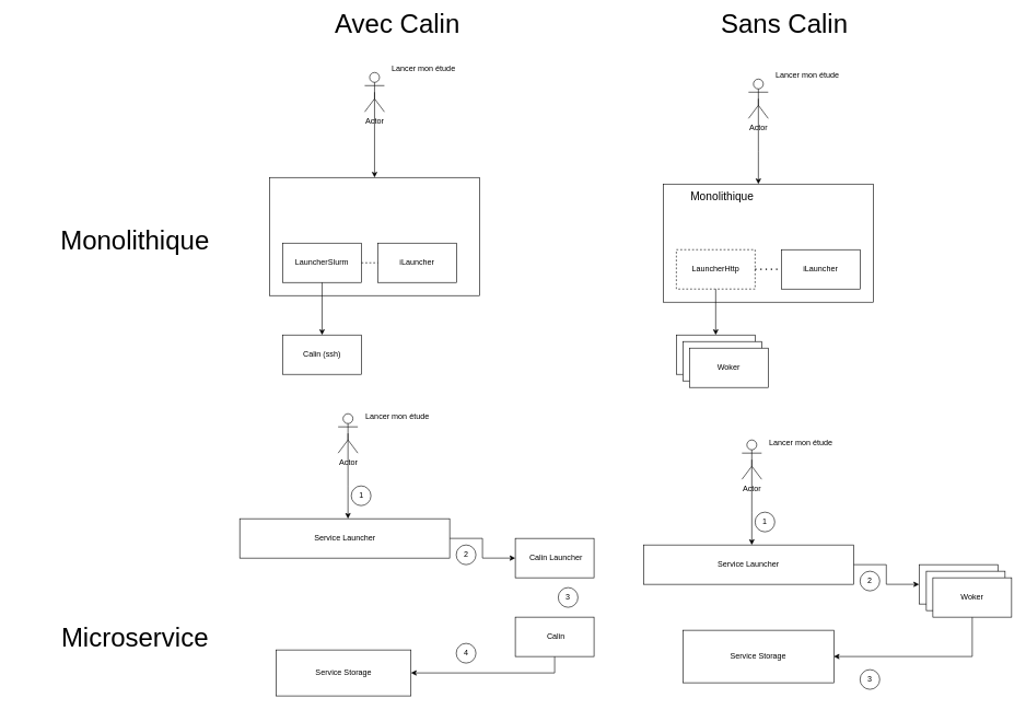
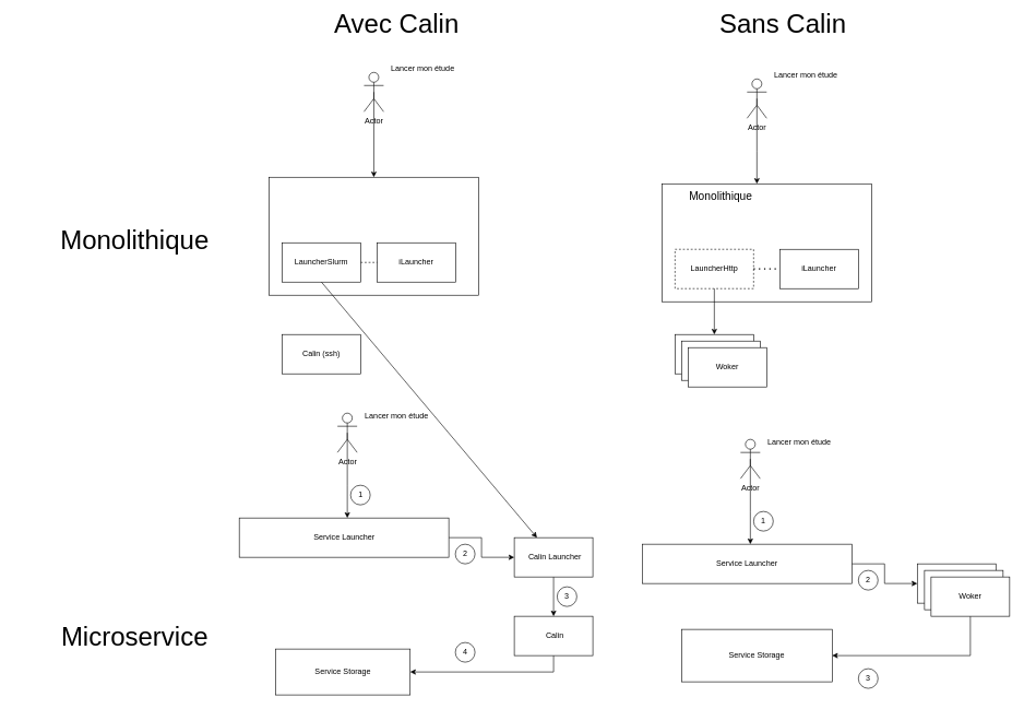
- <mxCell id="5" value="" style="endArrow=classic;html=1;exitX=0.5;exitY=1;exitDx=0;exitDy=0;entryX=0.5;entryY=0;entryDx=0;entryDy=0;" parent="1" source="3" target="4" edge="1"><mxGeometry width="50" height="50" relative="1" as="geometry"><mxPoint x="530" y="450" as="sourcePoint" /><mxPoint x="580" y="400" as="targetPoint" /></mxGeometry></mxCell>
+ <mxCell id="5" value="" style="endArrow=classic;html=1;exitX=0.5;exitY=1;exitDx=0;exitDy=0;" parent="1" source="3" target="45" edge="1"><mxGeometry width="50" height="50" relative="1" as="geometry"><mxPoint x="530" y="450" as="sourcePoint" /><mxPoint x="580" y="400" as="targetPoint" /></mxGeometry></mxCell>
+ <mxCell id="44" style="edgeStyle=orthogonalEdgeStyle;rounded=0;orthogonalLoop=1;jettySize=auto;html=1;entryX=0.5;entryY=0;entryDx=0;entryDy=0;" parent="1" source="45" target="52" edge="1"><mxGeometry relative="1" as="geometry" /></mxCell>
